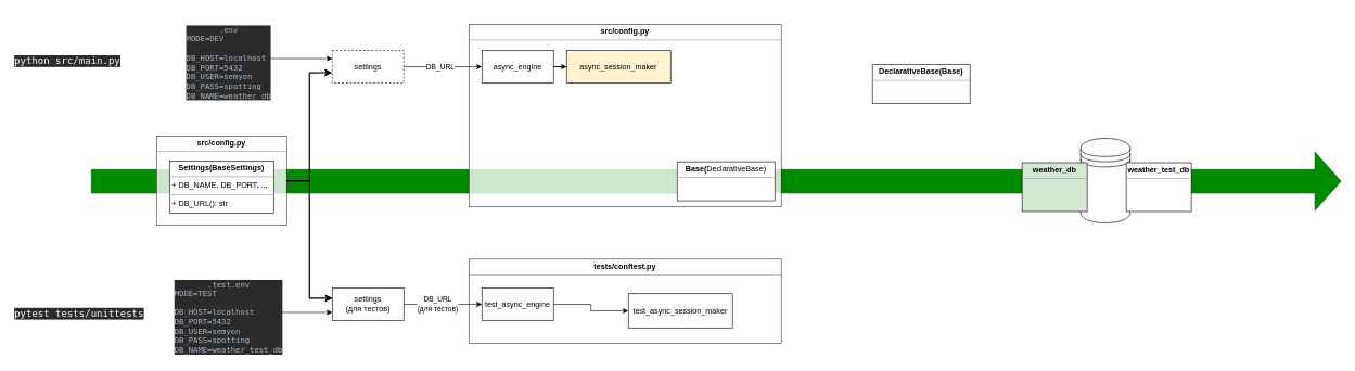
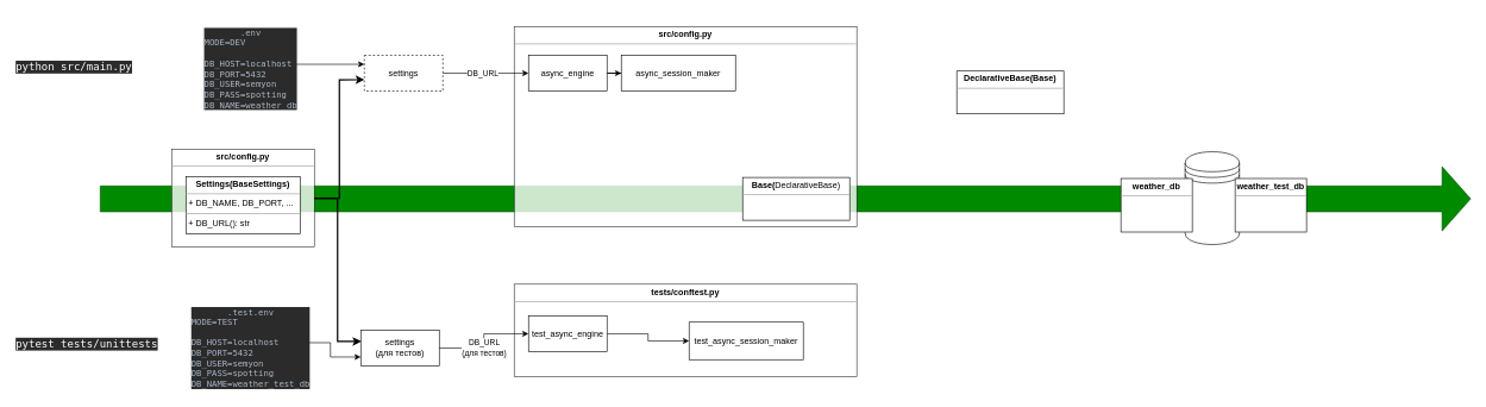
- <mxCell id="25" value="async_session_maker" style="html=1;whiteSpace=wrap;fillColor=#fff2cc;" vertex="1" parent="1"><mxGeometry x="870" y="77" width="160" height="50" as="geometry" /></mxCell>
+ <mxCell id="25" value="async_session_maker" style="html=1;whiteSpace=wrap;" vertex="1" parent="1"><mxGeometry x="870" y="77" width="160" height="50" as="geometry" /></mxCell>
- <mxCell id="30" value="&lt;p style=&quot;margin:0px;margin-top:4px;text-align:center;&quot;&gt;&lt;b&gt;weather_db&lt;/b&gt;&lt;/p&gt;&lt;hr size=&quot;1&quot;&gt;&lt;div style=&quot;height:2px;&quot;&gt;&lt;/div&gt;" style="verticalAlign=top;align=left;overflow=fill;fontSize=12;fontFamily=Helvetica;html=1;whiteSpace=wrap;fillColor=#d5e8d4;" vertex="1" parent="1"><mxGeometry x="1570" y="249.5" width="100" height="75" as="geometry" /></mxCell>
+ <mxCell id="30" value="&lt;p style=&quot;margin:0px;margin-top:4px;text-align:center;&quot;&gt;&lt;b&gt;weather_db&lt;/b&gt;&lt;/p&gt;&lt;hr size=&quot;1&quot;&gt;&lt;div style=&quot;height:2px;&quot;&gt;&lt;/div&gt;" style="verticalAlign=top;align=left;overflow=fill;fontSize=12;fontFamily=Helvetica;html=1;whiteSpace=wrap;" vertex="1" parent="1"><mxGeometry x="1570" y="249.5" width="100" height="75" as="geometry" /></mxCell>
- <mxCell id="7" value="settings&lt;br&gt;(для тестов)" style="html=1;whiteSpace=wrap;" vertex="1" parent="1"><mxGeometry x="510" y="442" width="110" height="50" as="geometry" /></mxCell>
+ <mxCell id="7" value="settings&lt;br&gt;(для тестов)" style="html=1;whiteSpace=wrap;" vertex="1" parent="1"><mxGeometry x="505" y="462" width="110" height="50" as="geometry" /></mxCell>
